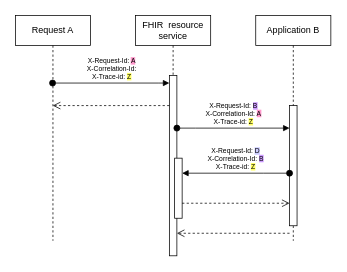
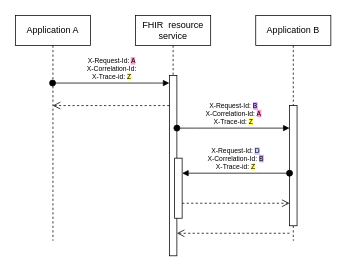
- <mxCell id="2" value="Request A" style="shape=umlLifeline;perimeter=lifelinePerimeter;whiteSpace=wrap;html=1;container=1;dropTarget=0;collapsible=0;recursiveResize=0;outlineConnect=0;portConstraint=eastwest;newEdgeStyle={&quot;edgeStyle&quot;:&quot;elbowEdgeStyle&quot;,&quot;elbow&quot;:&quot;vertical&quot;,&quot;curved&quot;:0,&quot;rounded&quot;:0};" vertex="1" parent="1"><mxGeometry x="20" y="20" width="100" height="300" as="geometry" /></mxCell>
+ <mxCell id="2" value="Application A" style="shape=umlLifeline;perimeter=lifelinePerimeter;whiteSpace=wrap;html=1;container=1;dropTarget=0;collapsible=0;recursiveResize=0;outlineConnect=0;portConstraint=eastwest;newEdgeStyle={&quot;edgeStyle&quot;:&quot;elbowEdgeStyle&quot;,&quot;elbow&quot;:&quot;vertical&quot;,&quot;curved&quot;:0,&quot;rounded&quot;:0};" vertex="1" parent="1"><mxGeometry x="20" y="20" width="100" height="300" as="geometry" /></mxCell>
